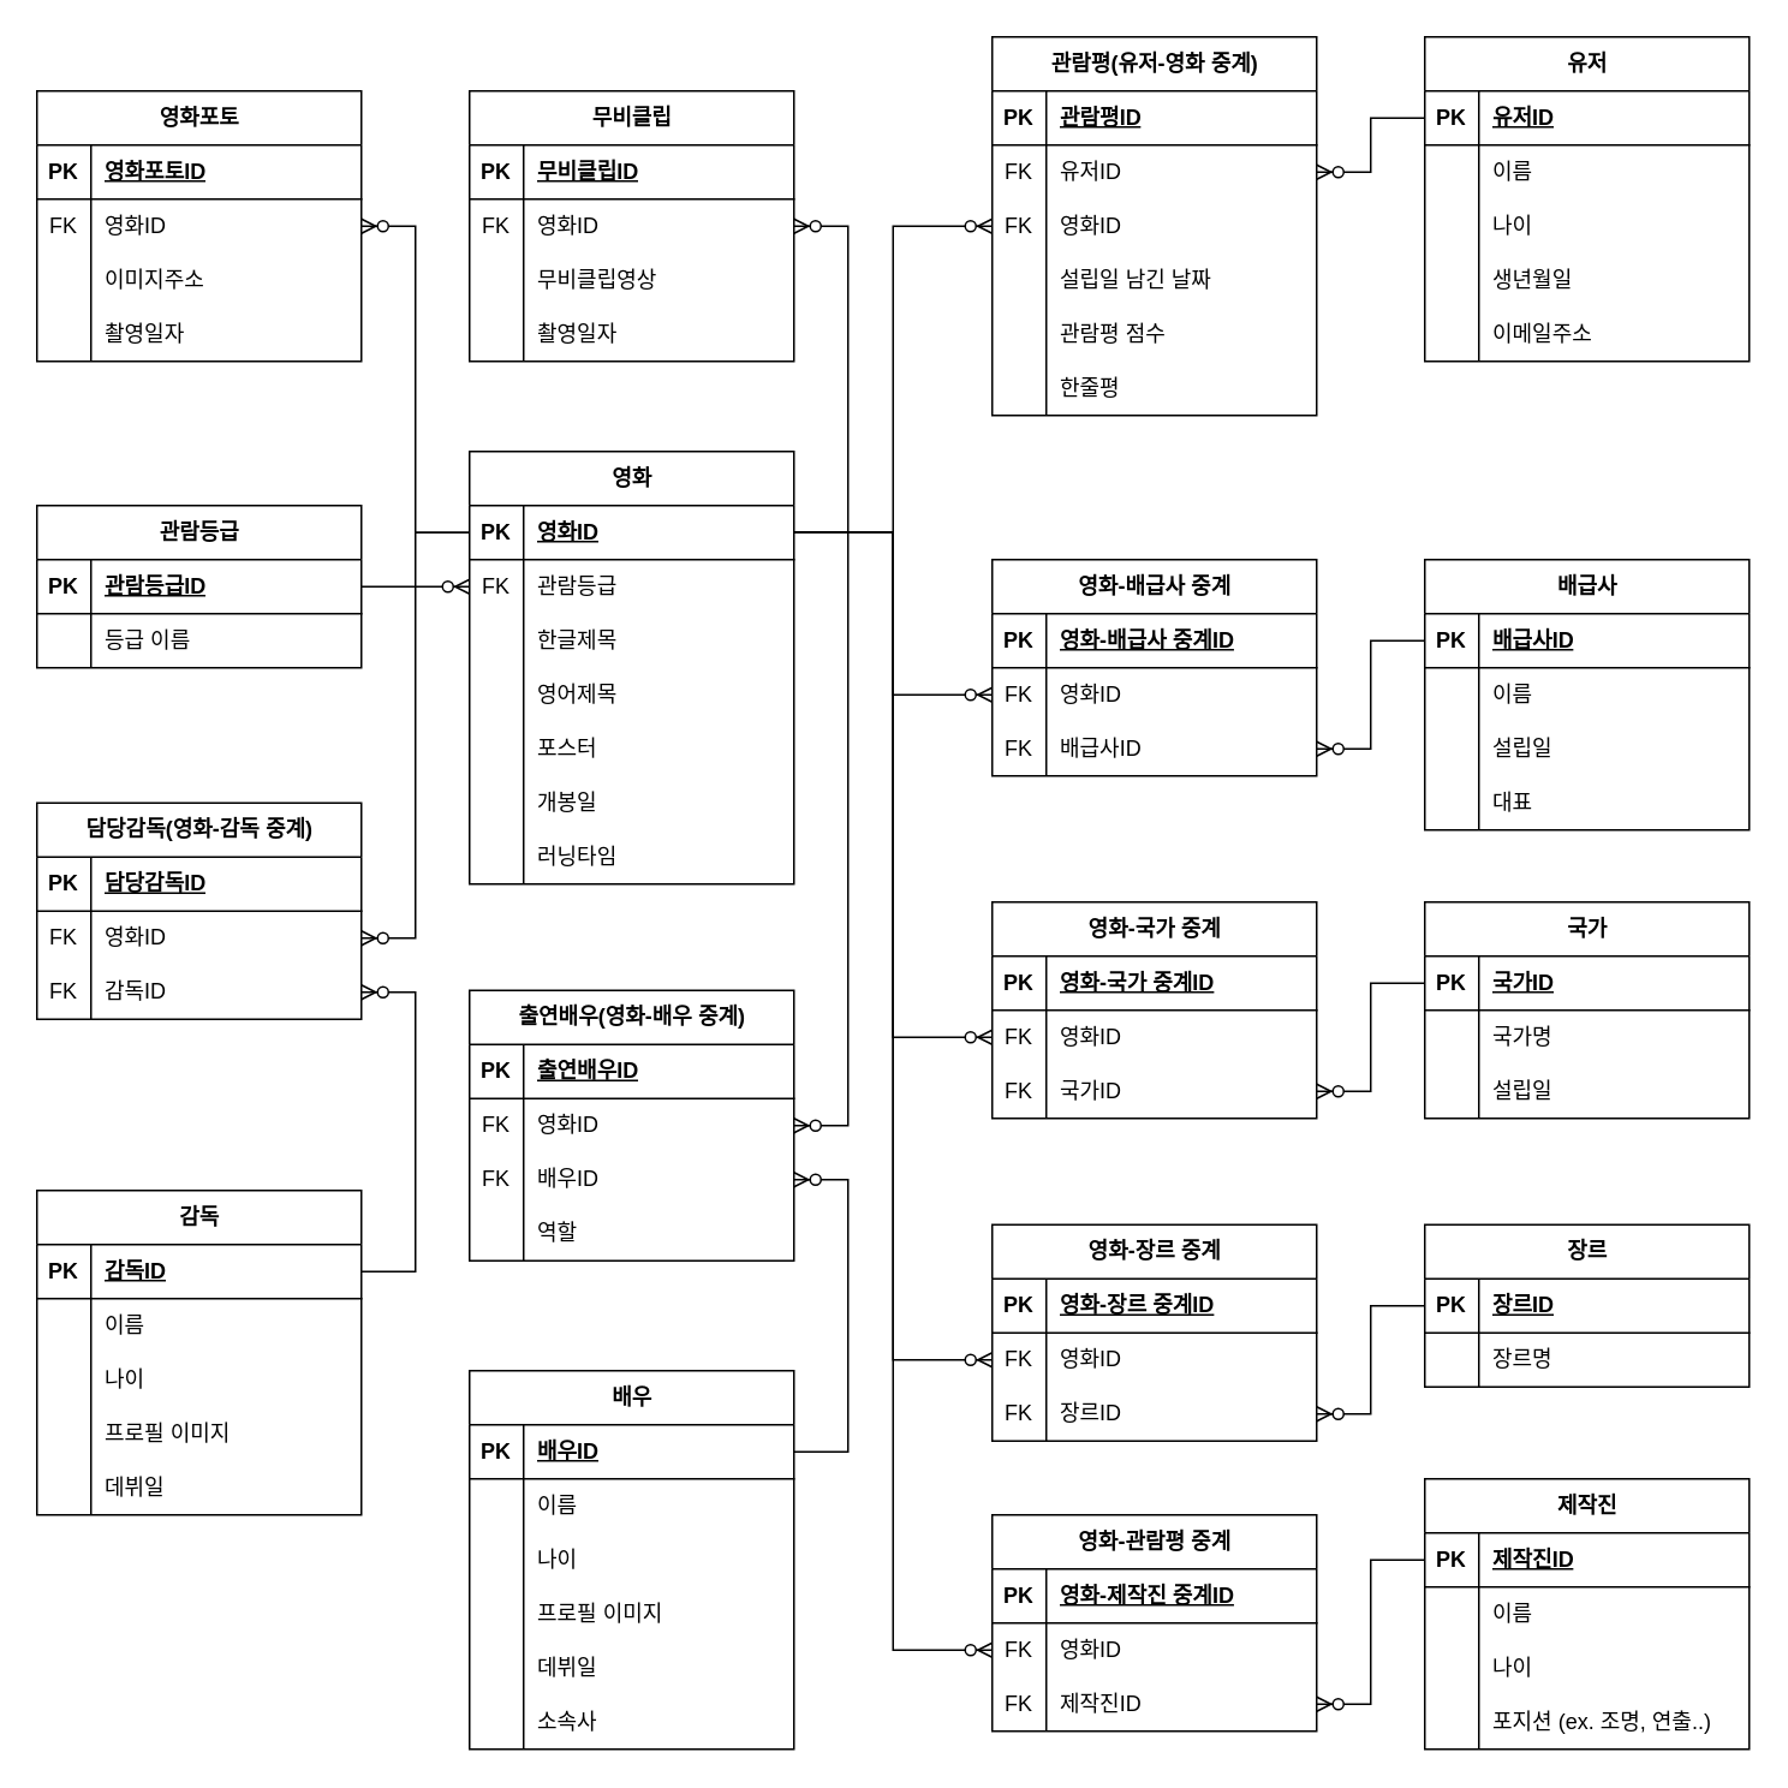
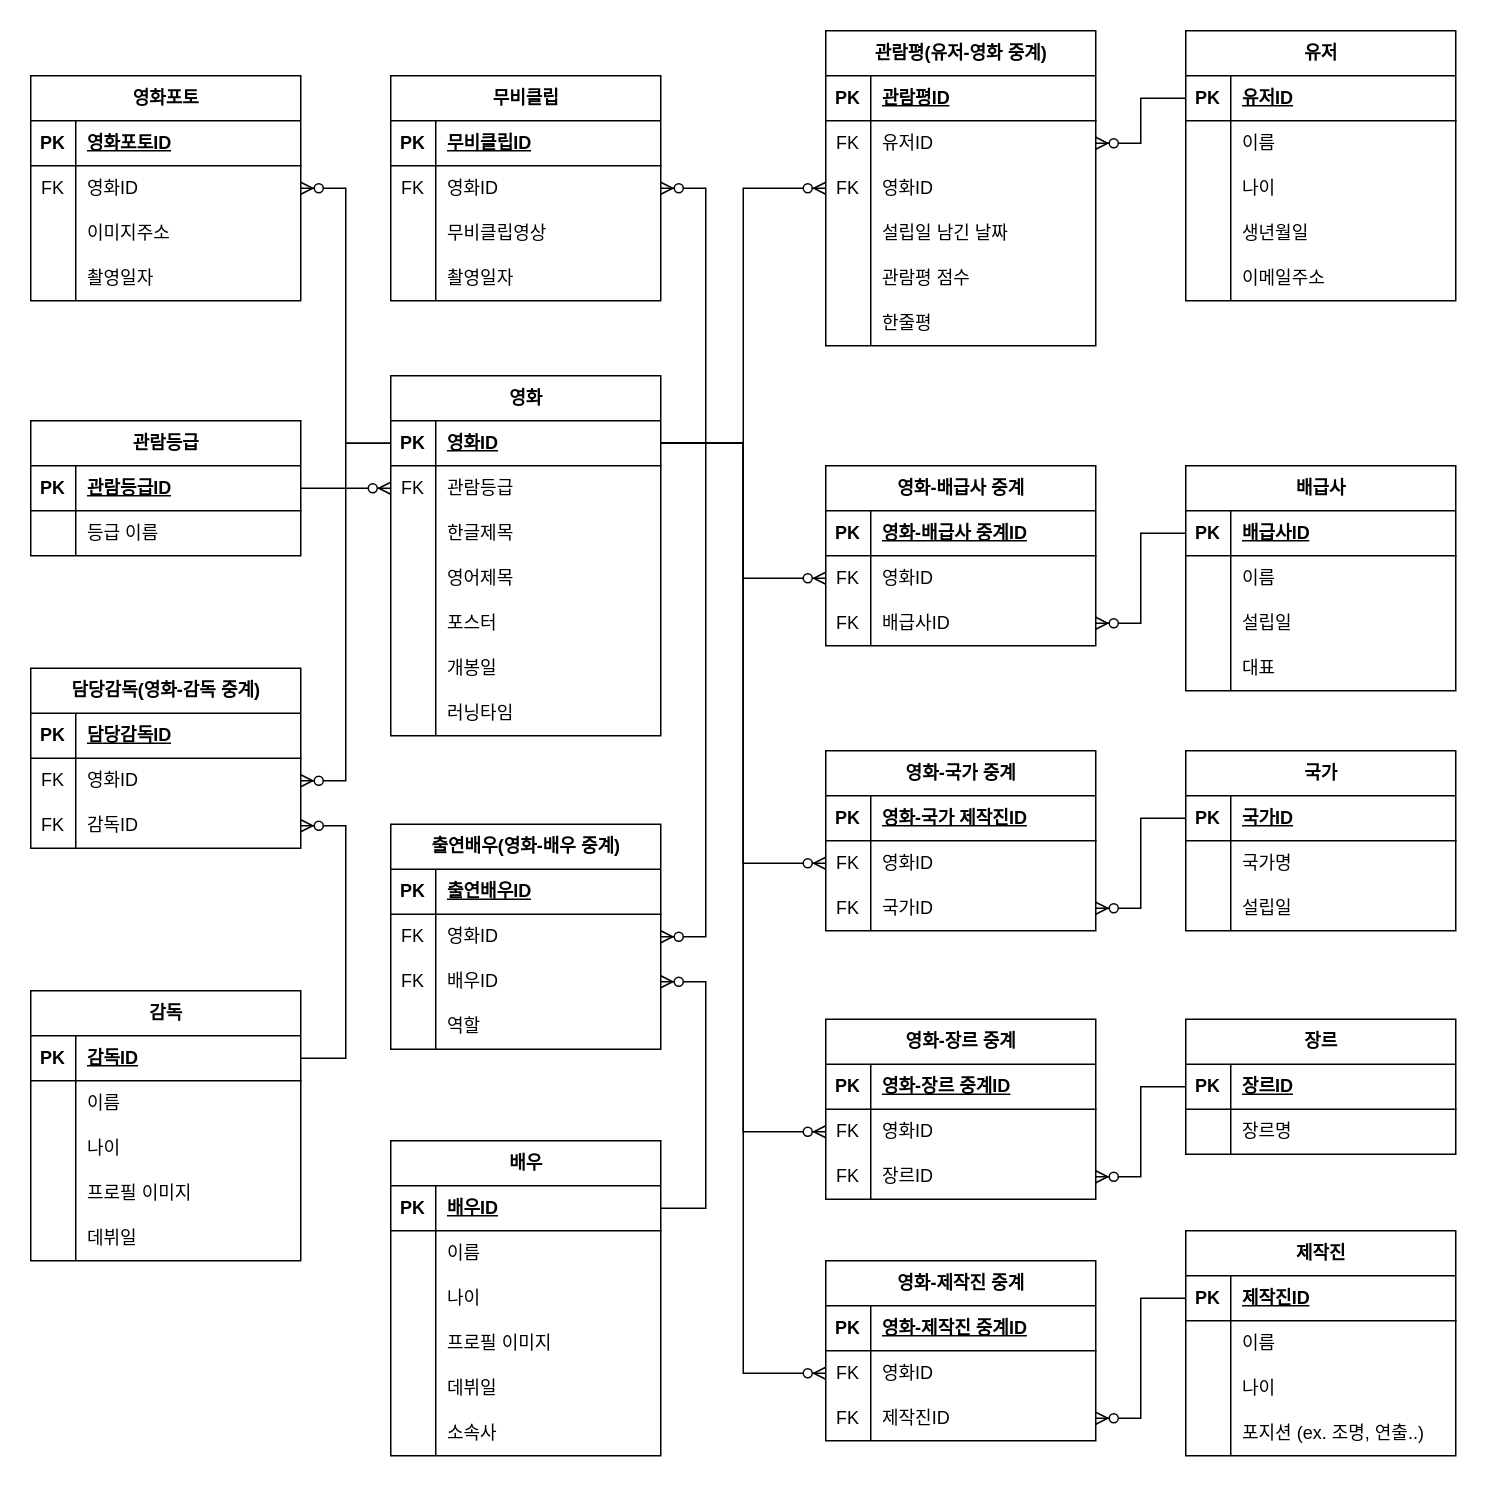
- <mxCell id="64" value="영화-국가 중계ID" style="shape=partialRectangle;connectable=0;fillColor=none;top=0;left=0;bottom=0;right=0;align=left;spacingLeft=6;fontStyle=5;overflow=hidden;whiteSpace=wrap;html=1;" vertex="1" parent="62"><mxGeometry x="30" width="150" height="30" as="geometry"><mxRectangle width="150" height="30" as="alternateBounds" /></mxGeometry></mxCell>
+ <mxCell id="64" value="영화-국가 제작진ID" style="shape=partialRectangle;connectable=0;fillColor=none;top=0;left=0;bottom=0;right=0;align=left;spacingLeft=6;fontStyle=5;overflow=hidden;whiteSpace=wrap;html=1;" vertex="1" parent="62"><mxGeometry x="30" width="150" height="30" as="geometry"><mxRectangle width="150" height="30" as="alternateBounds" /></mxGeometry></mxCell>
- <mxCell id="173" value="영화-관람평 중계" style="shape=table;startSize=30;container=1;collapsible=1;childLayout=tableLayout;fixedRows=1;rowLines=0;fontStyle=1;align=center;resizeLast=1;html=1;" vertex="1" parent="1"><mxGeometry x="550" y="840" width="180" height="120" as="geometry" /></mxCell>
+ <mxCell id="173" value="영화-제작진 중계" style="shape=table;startSize=30;container=1;collapsible=1;childLayout=tableLayout;fixedRows=1;rowLines=0;fontStyle=1;align=center;resizeLast=1;html=1;" vertex="1" parent="1"><mxGeometry x="550" y="840" width="180" height="120" as="geometry" /></mxCell>
